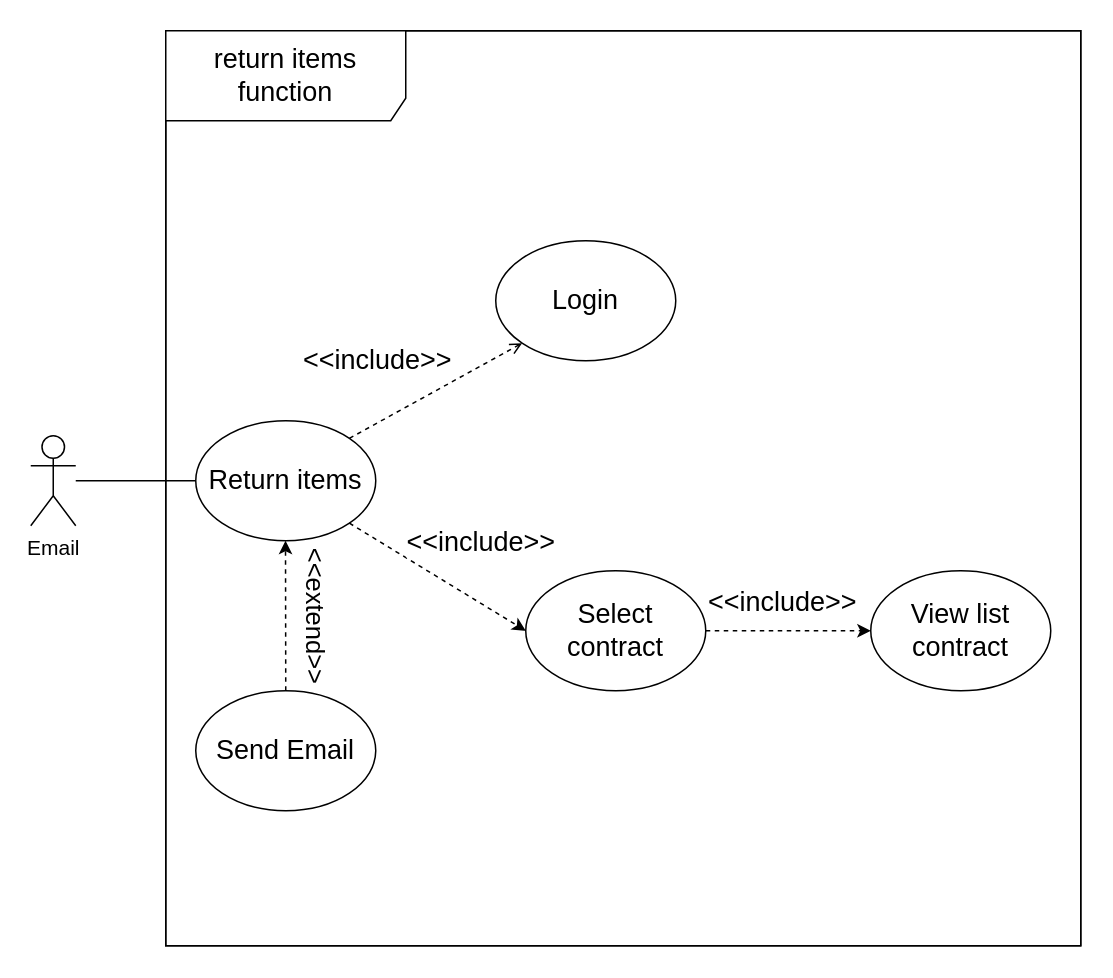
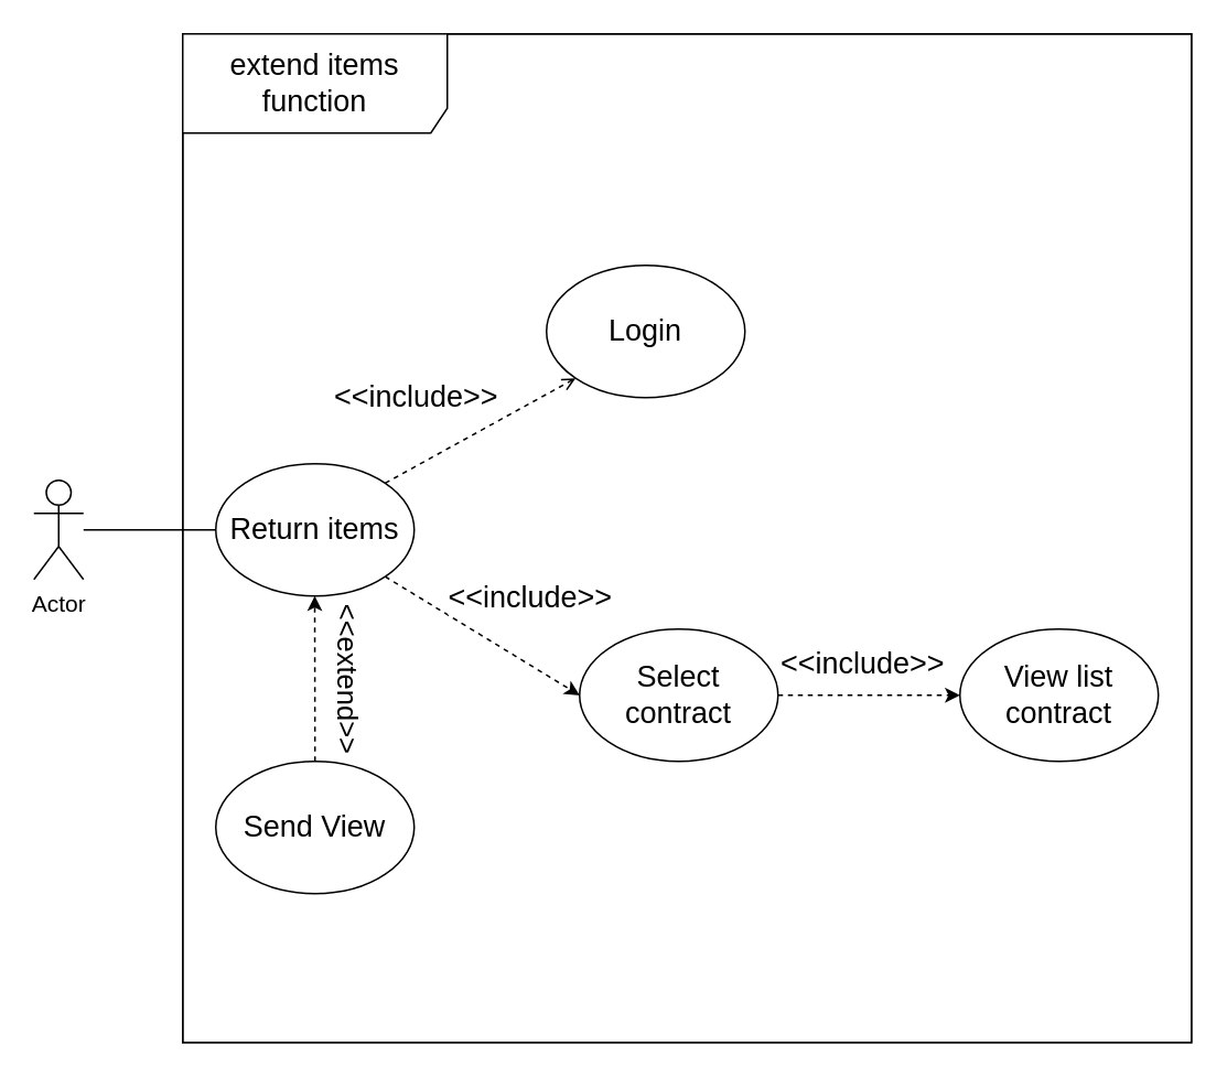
- <mxCell id="13" value="return items function" style="shape=umlFrame;whiteSpace=wrap;html=1;pointerEvents=0;strokeWidth=1;fontSize=18;width=160;height=60;" parent="1" vertex="1"><mxGeometry x="110" y="20" width="610" height="610" as="geometry" /></mxCell>
+ <mxCell id="13" value="extend items function" style="shape=umlFrame;whiteSpace=wrap;html=1;pointerEvents=0;strokeWidth=1;fontSize=18;width=160;height=60;" parent="1" vertex="1"><mxGeometry x="110" y="20" width="610" height="610" as="geometry" /></mxCell>
- <mxCell id="2" value="&lt;font style=&quot;font-size: 14px;&quot;&gt;Email&lt;/font&gt;" style="shape=umlActor;verticalLabelPosition=bottom;verticalAlign=top;html=1;outlineConnect=0;" parent="1" vertex="1"><mxGeometry x="20" y="290" width="30" height="60" as="geometry" /></mxCell>
+ <mxCell id="2" value="&lt;font style=&quot;font-size: 14px;&quot;&gt;Actor&lt;/font&gt;" style="shape=umlActor;verticalLabelPosition=bottom;verticalAlign=top;html=1;outlineConnect=0;" parent="1" vertex="1"><mxGeometry x="20" y="290" width="30" height="60" as="geometry" /></mxCell>
- <mxCell id="18" value="&lt;font style=&quot;font-size: 18px;&quot;&gt;Send Email&lt;/font&gt;" style="ellipse;whiteSpace=wrap;html=1;" vertex="1" parent="1"><mxGeometry x="130" y="460" width="120" height="80" as="geometry" /></mxCell>
+ <mxCell id="18" value="&lt;font style=&quot;font-size: 18px;&quot;&gt;Send View&lt;/font&gt;" style="ellipse;whiteSpace=wrap;html=1;" vertex="1" parent="1"><mxGeometry x="130" y="460" width="120" height="80" as="geometry" /></mxCell>
